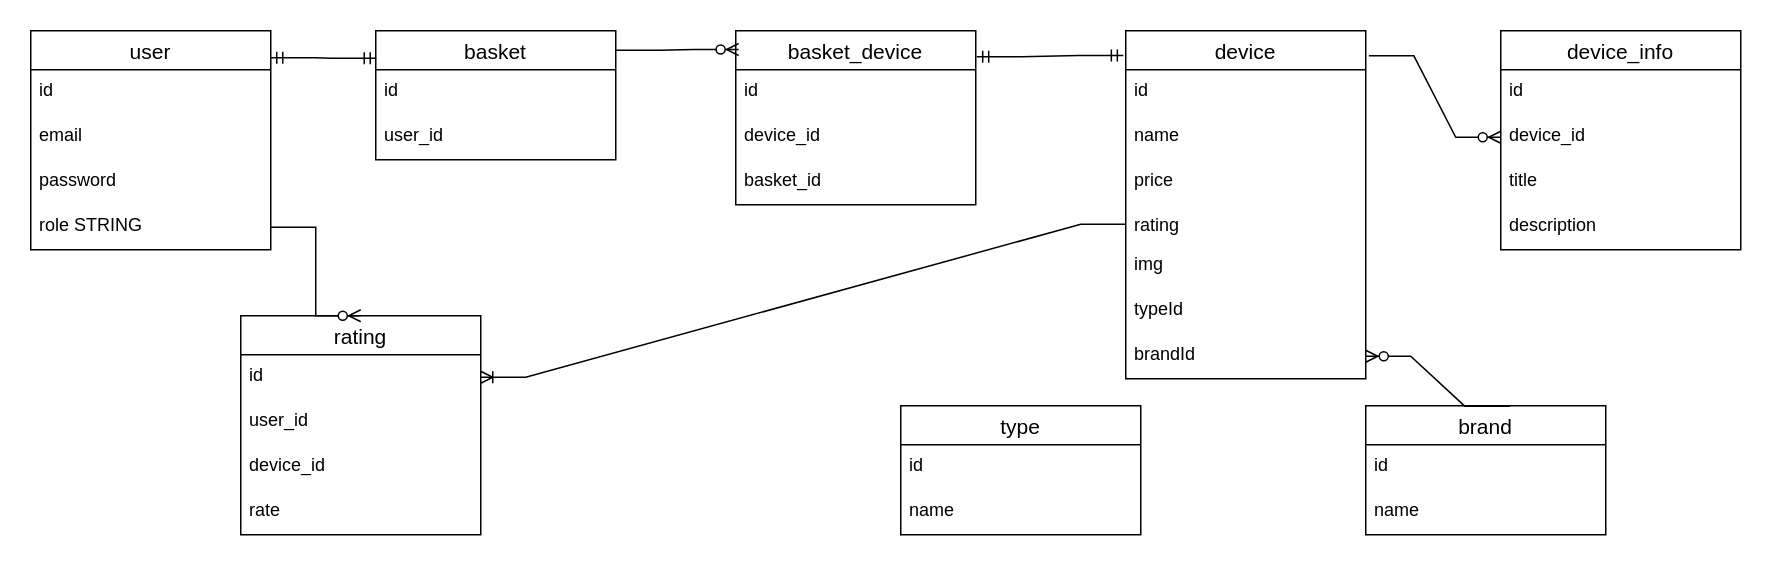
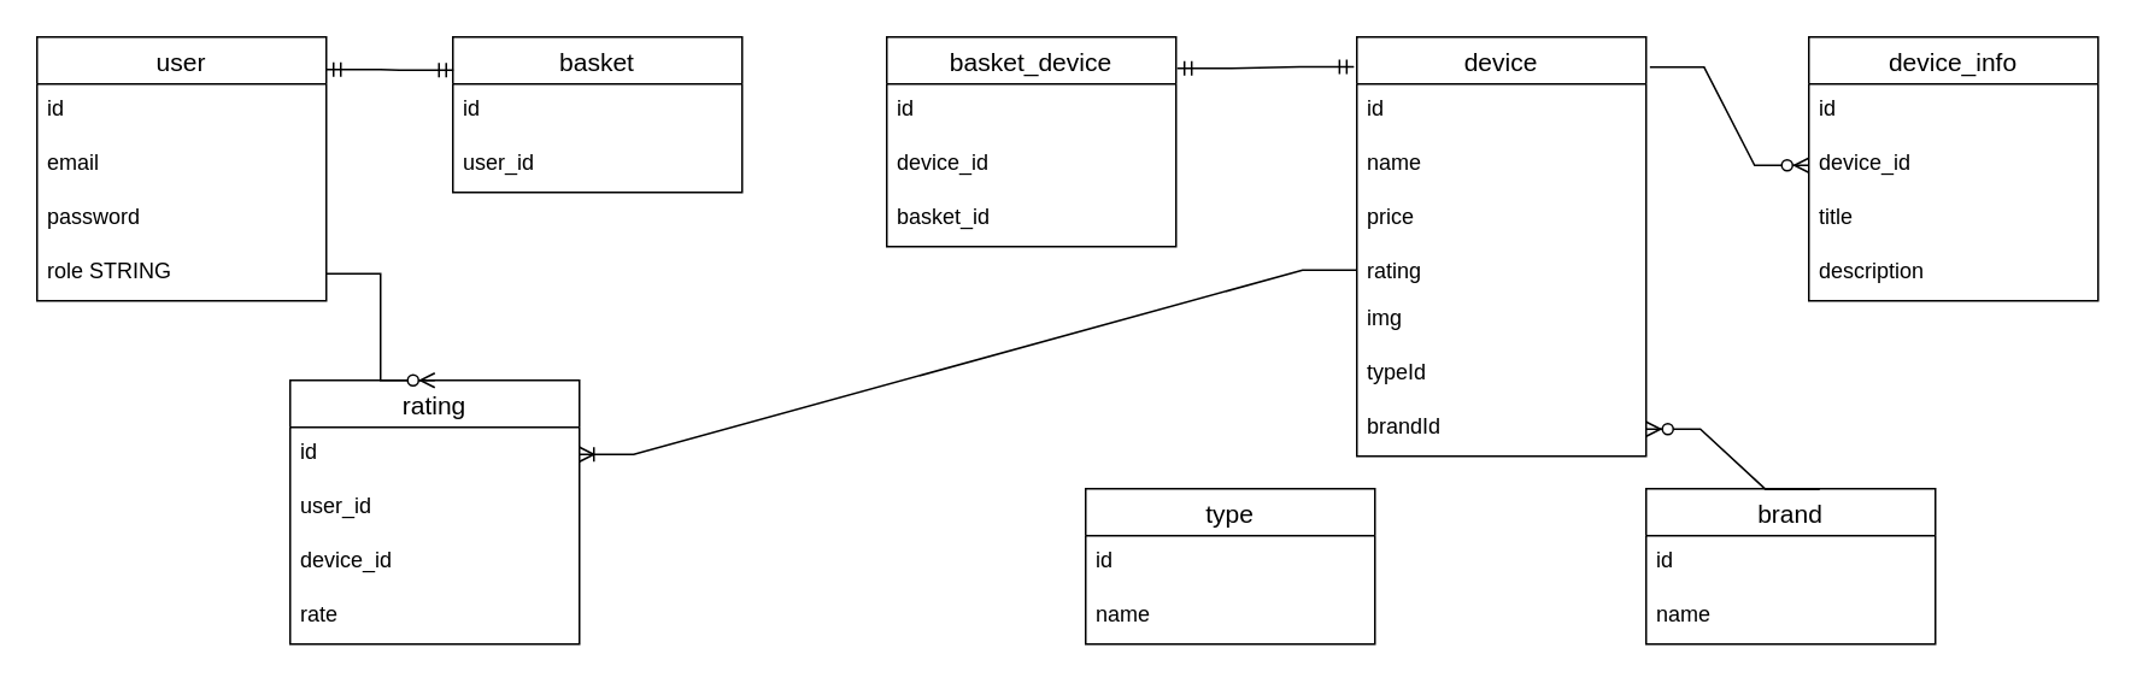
- <mxCell id="36" value="" style="edgeStyle=entityRelationEdgeStyle;fontSize=12;html=1;endArrow=ERzeroToMany;endFill=1;rounded=0;exitX=0.999;exitY=0.151;exitDx=0;exitDy=0;exitPerimeter=0;entryX=0.012;entryY=0.108;entryDx=0;entryDy=0;entryPerimeter=0;" edge="1" parent="1" source="7" target="32"><mxGeometry width="100" height="100" relative="1" as="geometry"><mxPoint x="450" y="220" as="sourcePoint" /><mxPoint x="550" y="120" as="targetPoint" /></mxGeometry></mxCell>
